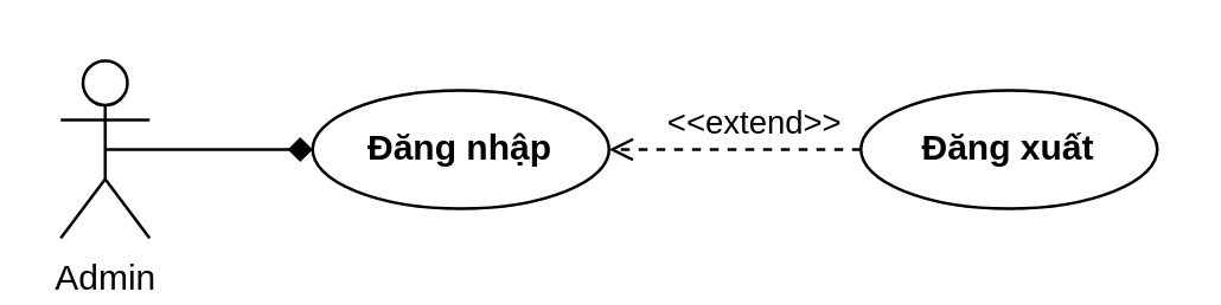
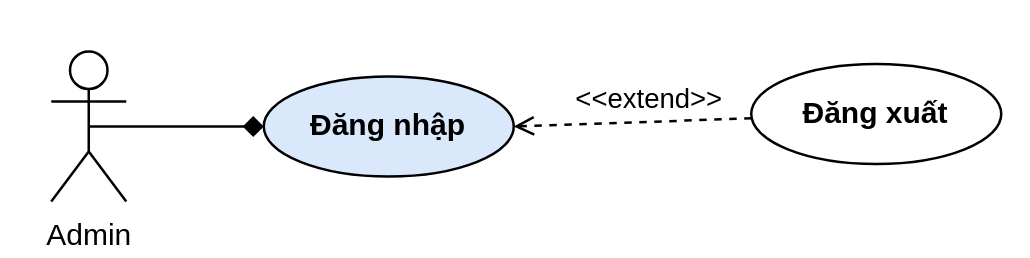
- <mxCell id="3" value="Đăng nhập" style="ellipse;whiteSpace=wrap;html=1;fontStyle=1" vertex="1" parent="1"><mxGeometry x="105" y="30" width="100" height="40" as="geometry" /></mxCell>
+ <mxCell id="3" value="Đăng nhập" style="ellipse;whiteSpace=wrap;html=1;fontStyle=1;fillColor=#dae8fc;" vertex="1" parent="1"><mxGeometry x="105" y="30" width="100" height="40" as="geometry" /></mxCell>
- <mxCell id="4" value="&lt;span style=&quot;color: rgb(0, 0, 0); font-weight: 700;&quot;&gt;Đăng xuất&lt;/span&gt;" style="ellipse;whiteSpace=wrap;html=1;" vertex="1" parent="1"><mxGeometry x="290" y="30" width="100" height="40" as="geometry" /></mxCell>
+ <mxCell id="4" value="&lt;span style=&quot;color: rgb(0, 0, 0); font-weight: 700;&quot;&gt;Đăng xuất&lt;/span&gt;" style="ellipse;whiteSpace=wrap;html=1;" vertex="1" parent="1"><mxGeometry x="300" y="25" width="100" height="40" as="geometry" /></mxCell>
